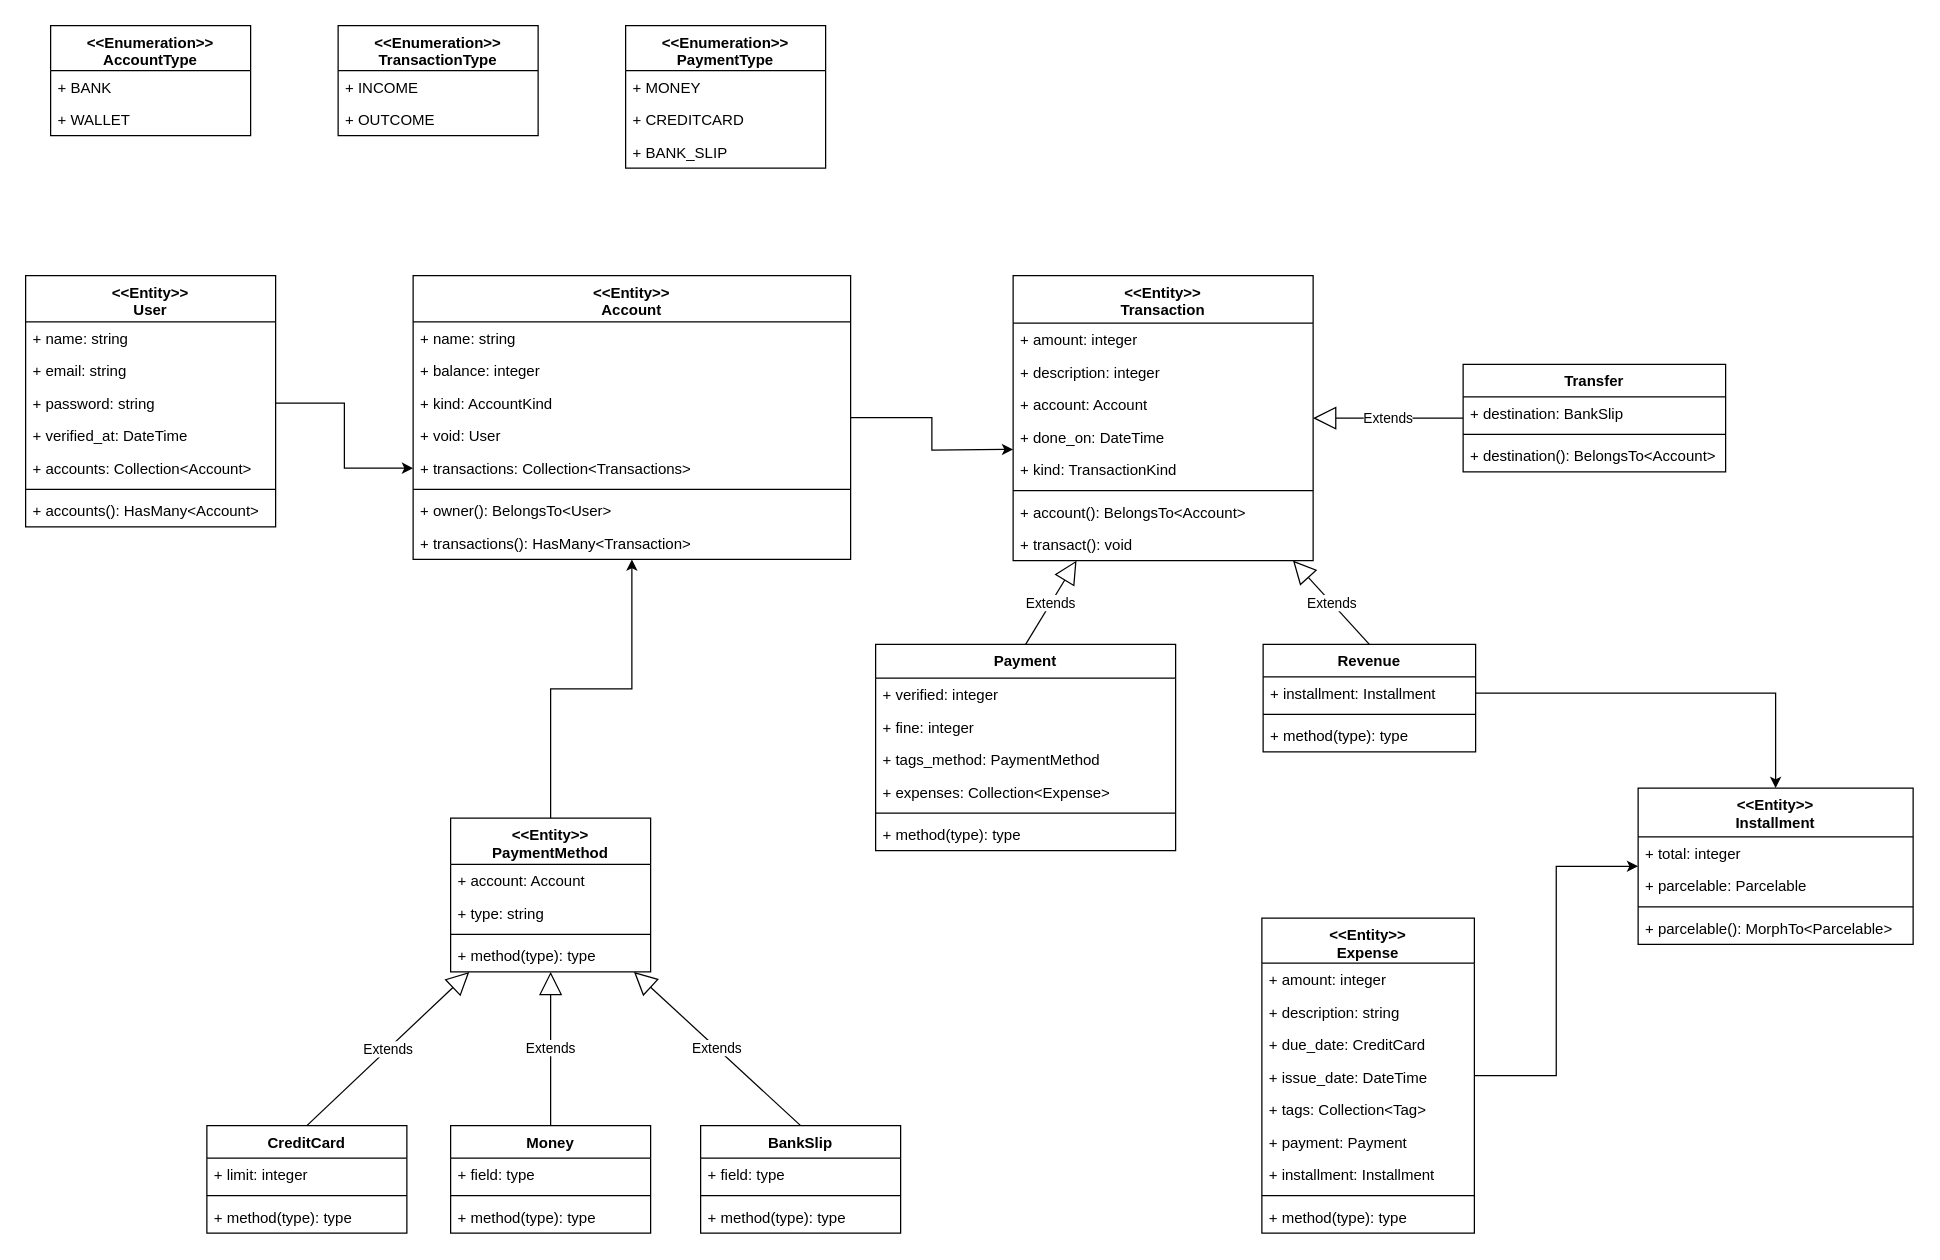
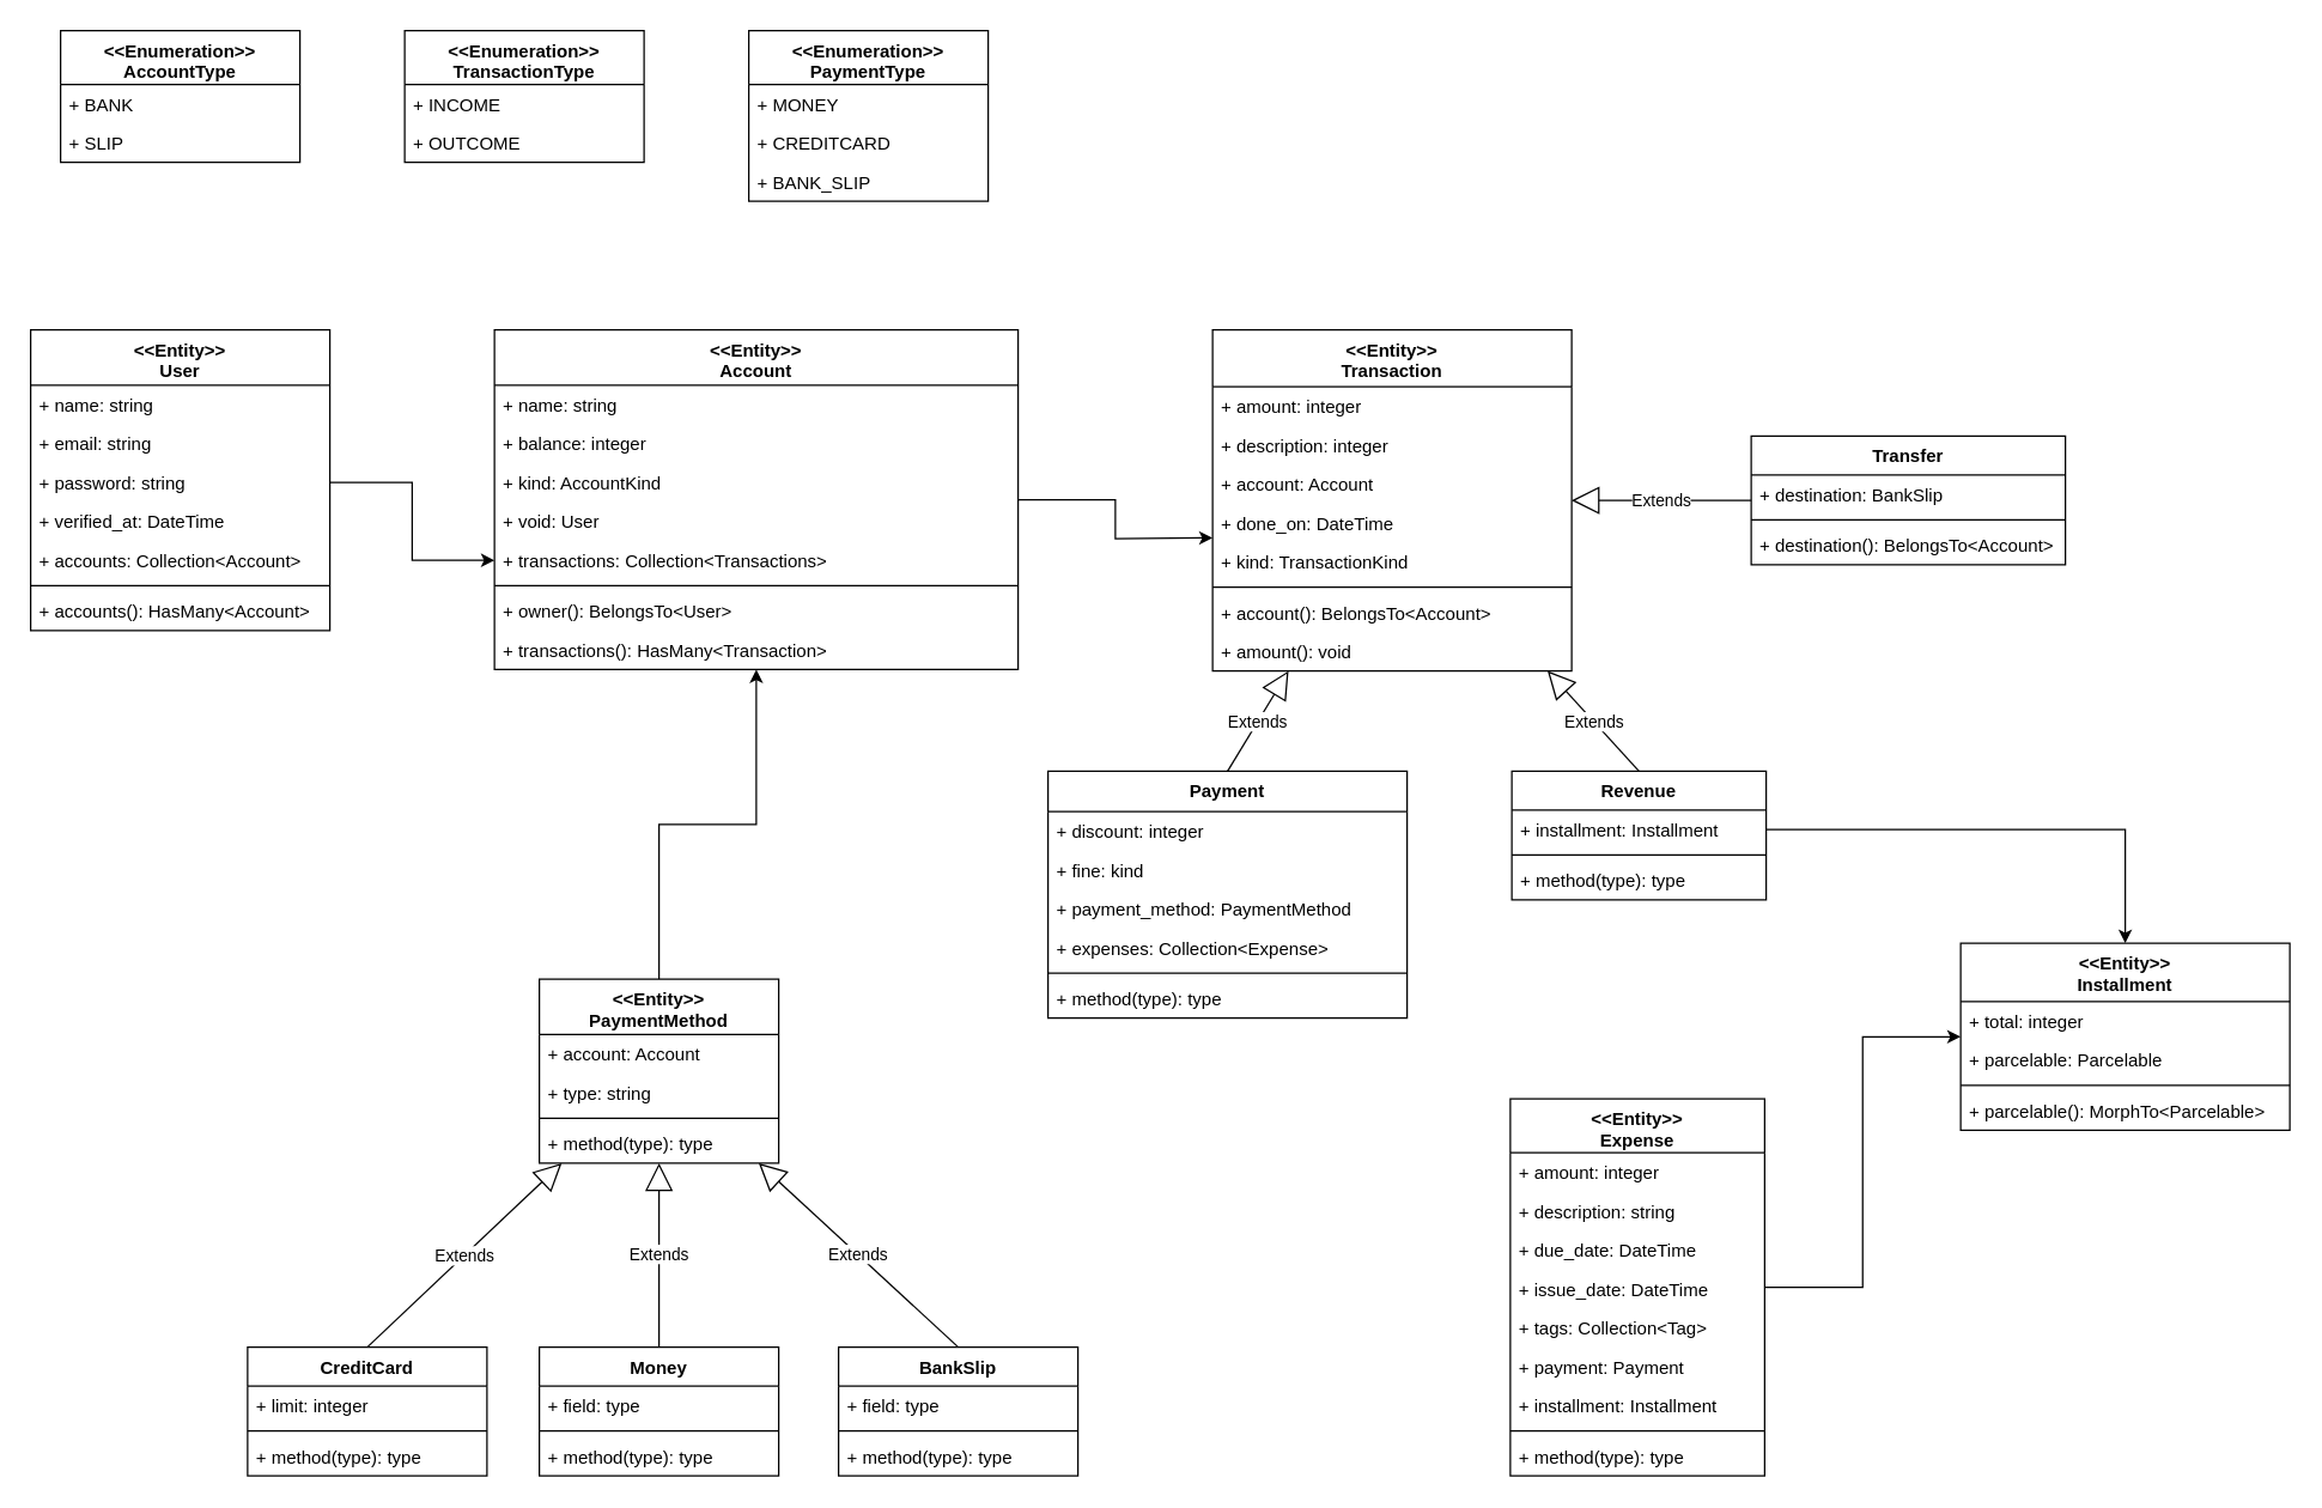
- <mxCell id="14" value="+ WALLET" style="text;strokeColor=none;fillColor=none;align=left;verticalAlign=top;spacingLeft=4;spacingRight=4;overflow=hidden;rotatable=0;points=[[0,0.5],[1,0.5]];portConstraint=eastwest;" parent="12" vertex="1"><mxGeometry y="62" width="160" height="26" as="geometry" /></mxCell>
+ <mxCell id="14" value="+ SLIP" style="text;strokeColor=none;fillColor=none;align=left;verticalAlign=top;spacingLeft=4;spacingRight=4;overflow=hidden;rotatable=0;points=[[0,0.5],[1,0.5]];portConstraint=eastwest;" parent="12" vertex="1"><mxGeometry y="62" width="160" height="26" as="geometry" /></mxCell>
- <mxCell id="90" value="+ transact(): void" style="text;strokeColor=none;fillColor=none;align=left;verticalAlign=top;spacingLeft=4;spacingRight=4;overflow=hidden;rotatable=0;points=[[0,0.5],[1,0.5]];portConstraint=eastwest;" parent="82" vertex="1"><mxGeometry y="202" width="240" height="26" as="geometry" /></mxCell>
+ <mxCell id="90" value="+ amount(): void" style="text;strokeColor=none;fillColor=none;align=left;verticalAlign=top;spacingLeft=4;spacingRight=4;overflow=hidden;rotatable=0;points=[[0,0.5],[1,0.5]];portConstraint=eastwest;" parent="82" vertex="1"><mxGeometry y="202" width="240" height="26" as="geometry" /></mxCell>
- <mxCell id="57" value="+ verified: integer" style="text;strokeColor=none;fillColor=none;align=left;verticalAlign=top;spacingLeft=4;spacingRight=4;overflow=hidden;rotatable=0;points=[[0,0.5],[1,0.5]];portConstraint=eastwest;" parent="56" vertex="1"><mxGeometry y="27" width="240" height="26" as="geometry" /></mxCell>
+ <mxCell id="57" value="+ discount: integer" style="text;strokeColor=none;fillColor=none;align=left;verticalAlign=top;spacingLeft=4;spacingRight=4;overflow=hidden;rotatable=0;points=[[0,0.5],[1,0.5]];portConstraint=eastwest;" parent="56" vertex="1"><mxGeometry y="27" width="240" height="26" as="geometry" /></mxCell>
- <mxCell id="58" value="+ fine: integer" style="text;strokeColor=none;fillColor=none;align=left;verticalAlign=top;spacingLeft=4;spacingRight=4;overflow=hidden;rotatable=0;points=[[0,0.5],[1,0.5]];portConstraint=eastwest;" parent="56" vertex="1"><mxGeometry y="53" width="240" height="26" as="geometry" /></mxCell>
+ <mxCell id="58" value="+ fine: kind" style="text;strokeColor=none;fillColor=none;align=left;verticalAlign=top;spacingLeft=4;spacingRight=4;overflow=hidden;rotatable=0;points=[[0,0.5],[1,0.5]];portConstraint=eastwest;" parent="56" vertex="1"><mxGeometry y="53" width="240" height="26" as="geometry" /></mxCell>
- <mxCell id="59" value="+ tags_method: PaymentMethod" style="text;strokeColor=none;fillColor=none;align=left;verticalAlign=top;spacingLeft=4;spacingRight=4;overflow=hidden;rotatable=0;points=[[0,0.5],[1,0.5]];portConstraint=eastwest;" parent="56" vertex="1"><mxGeometry y="79" width="240" height="26" as="geometry" /></mxCell>
+ <mxCell id="59" value="+ payment_method: PaymentMethod" style="text;strokeColor=none;fillColor=none;align=left;verticalAlign=top;spacingLeft=4;spacingRight=4;overflow=hidden;rotatable=0;points=[[0,0.5],[1,0.5]];portConstraint=eastwest;" parent="56" vertex="1"><mxGeometry y="79" width="240" height="26" as="geometry" /></mxCell>
- <mxCell id="67" value="+ due_date: CreditCard" style="text;strokeColor=none;fillColor=none;align=left;verticalAlign=top;spacingLeft=4;spacingRight=4;overflow=hidden;rotatable=0;points=[[0,0.5],[1,0.5]];portConstraint=eastwest;" parent="64" vertex="1"><mxGeometry y="88" width="170" height="26" as="geometry" /></mxCell>
+ <mxCell id="67" value="+ due_date: DateTime" style="text;strokeColor=none;fillColor=none;align=left;verticalAlign=top;spacingLeft=4;spacingRight=4;overflow=hidden;rotatable=0;points=[[0,0.5],[1,0.5]];portConstraint=eastwest;" parent="64" vertex="1"><mxGeometry y="88" width="170" height="26" as="geometry" /></mxCell>
